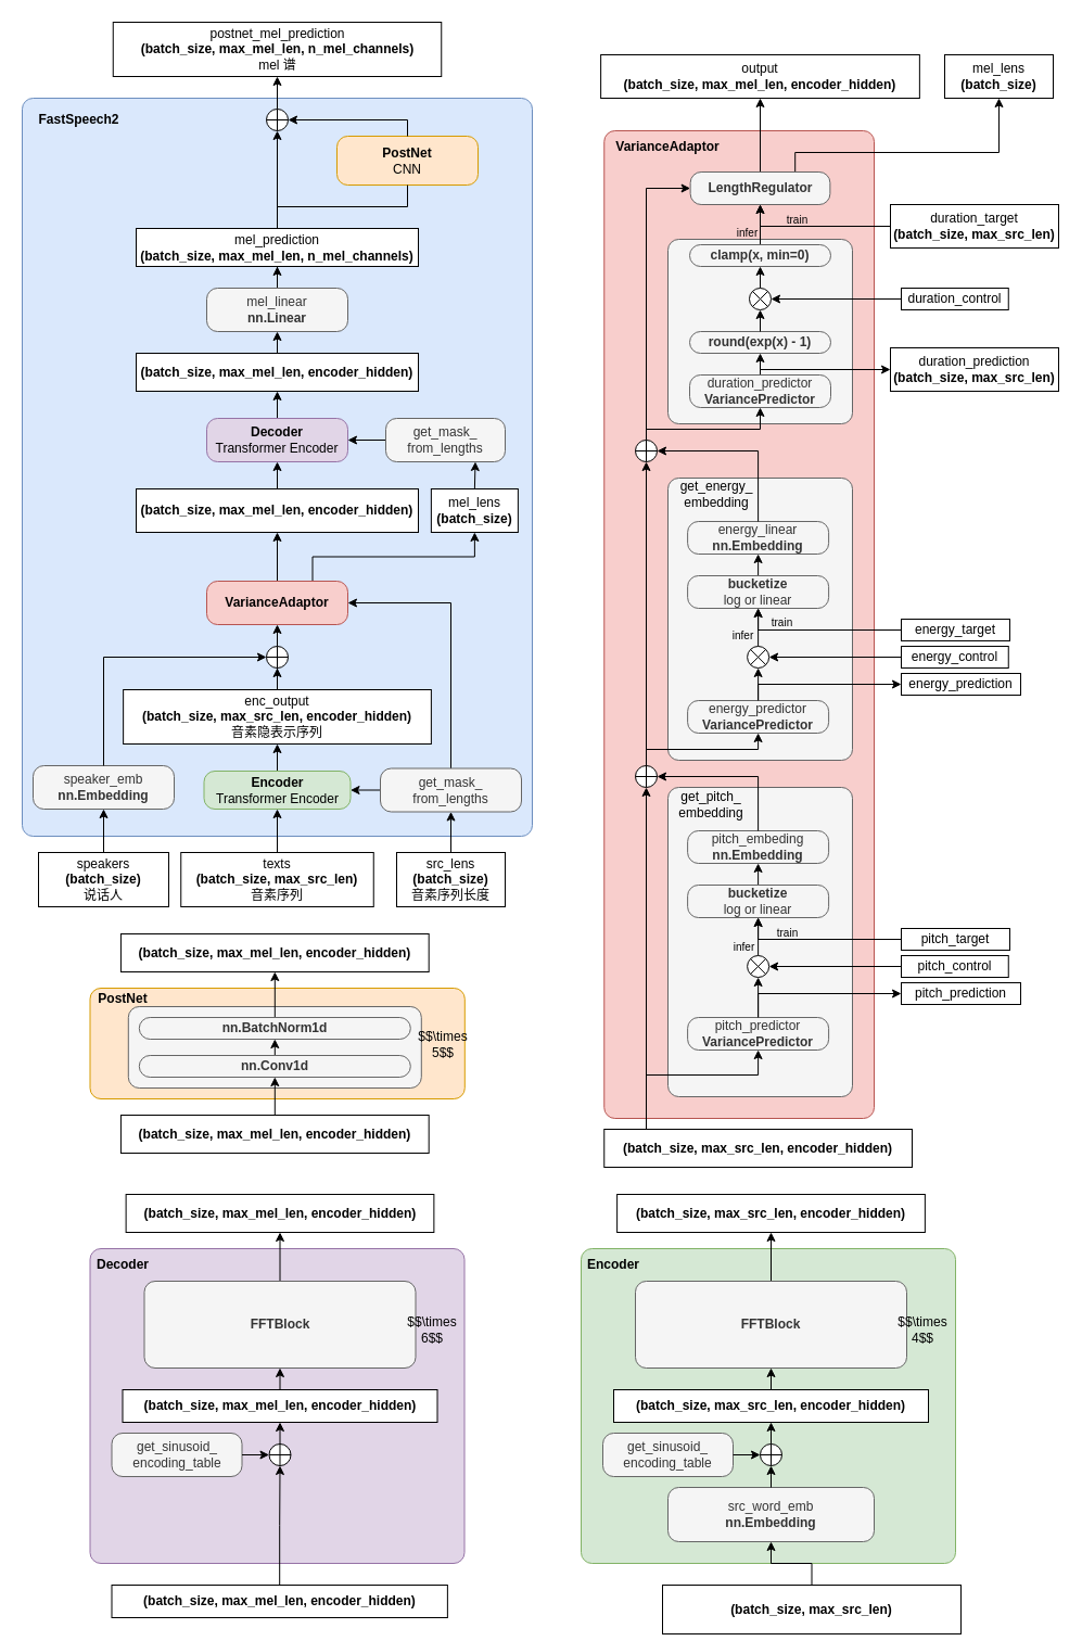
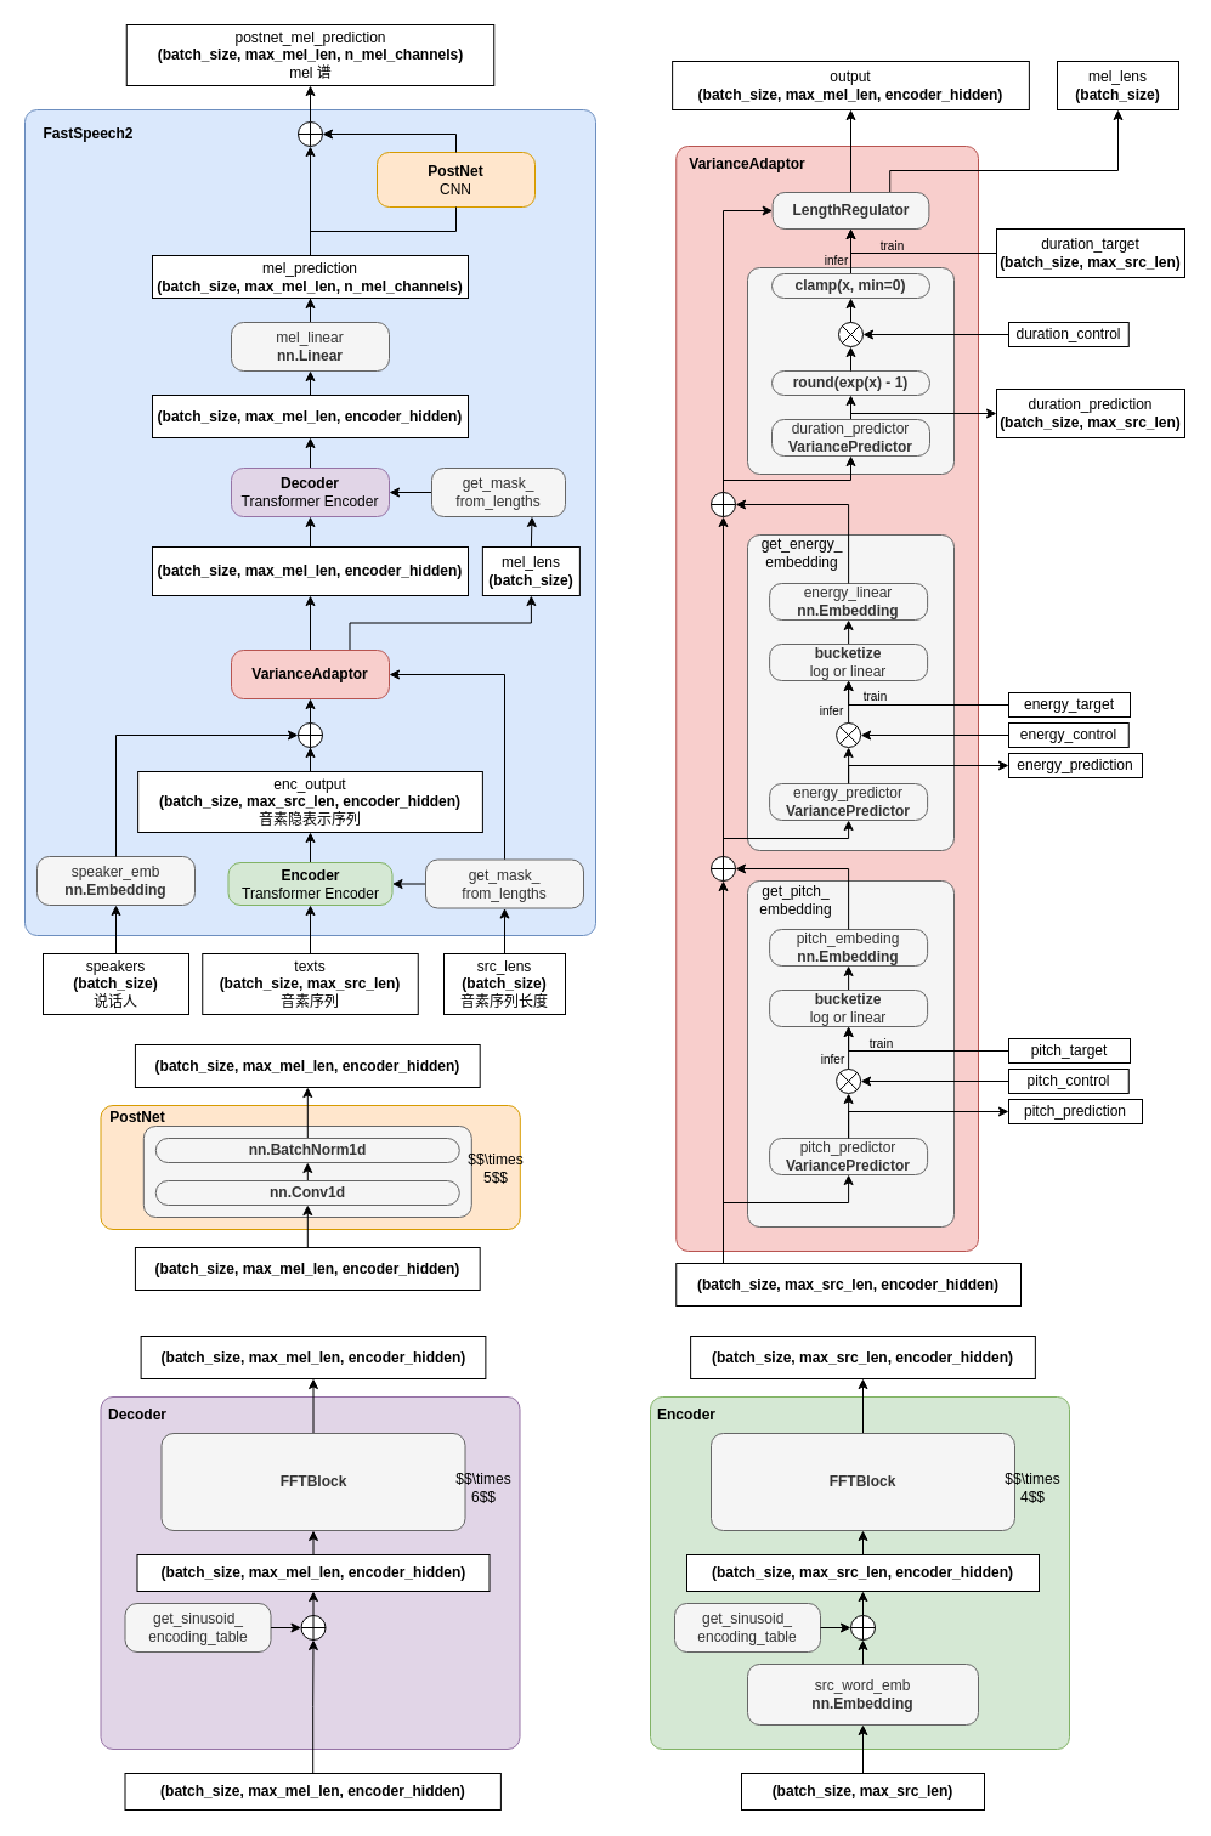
- <mxCell id="46" value="&lt;b style=&quot;background-color: initial;&quot;&gt;(batch_size, max_src_len)&lt;/b&gt;" style="shape=label;whiteSpace=wrap;html=1;fixedSize=1;rounded=0;" parent="1" vertex="1"><mxGeometry x="610" y="1460" width="275" height="45" as="geometry" /></mxCell>
+ <mxCell id="46" value="&lt;b style=&quot;background-color: initial;&quot;&gt;(batch_size, max_src_len)&lt;/b&gt;" style="shape=label;whiteSpace=wrap;html=1;fixedSize=1;rounded=0;" parent="1" vertex="1"><mxGeometry x="610" y="1460" width="200" height="30" as="geometry" /></mxCell>
